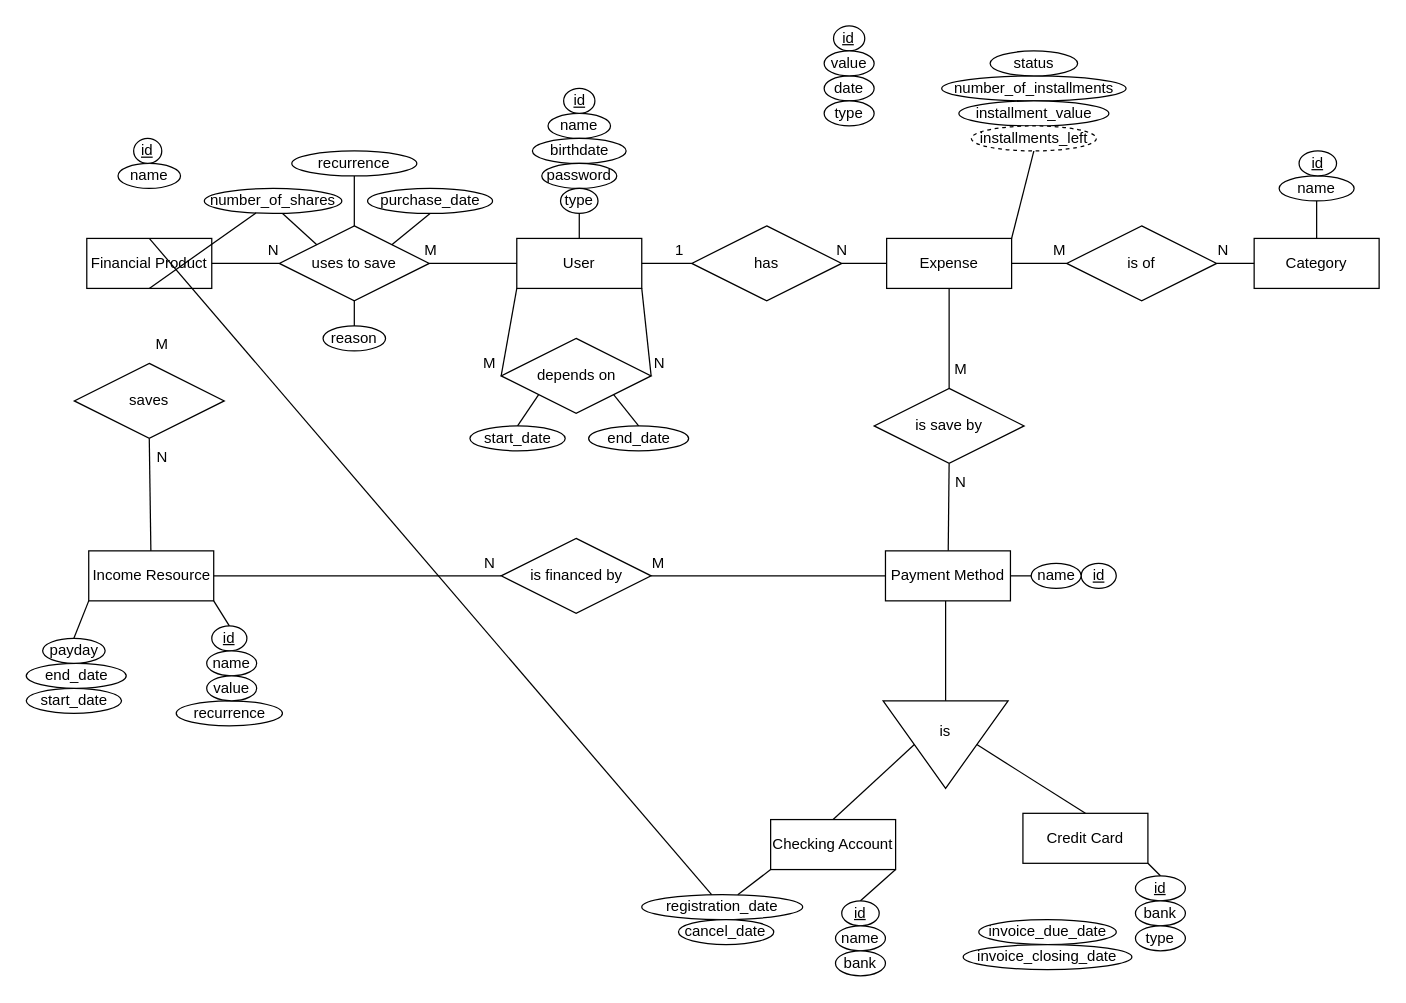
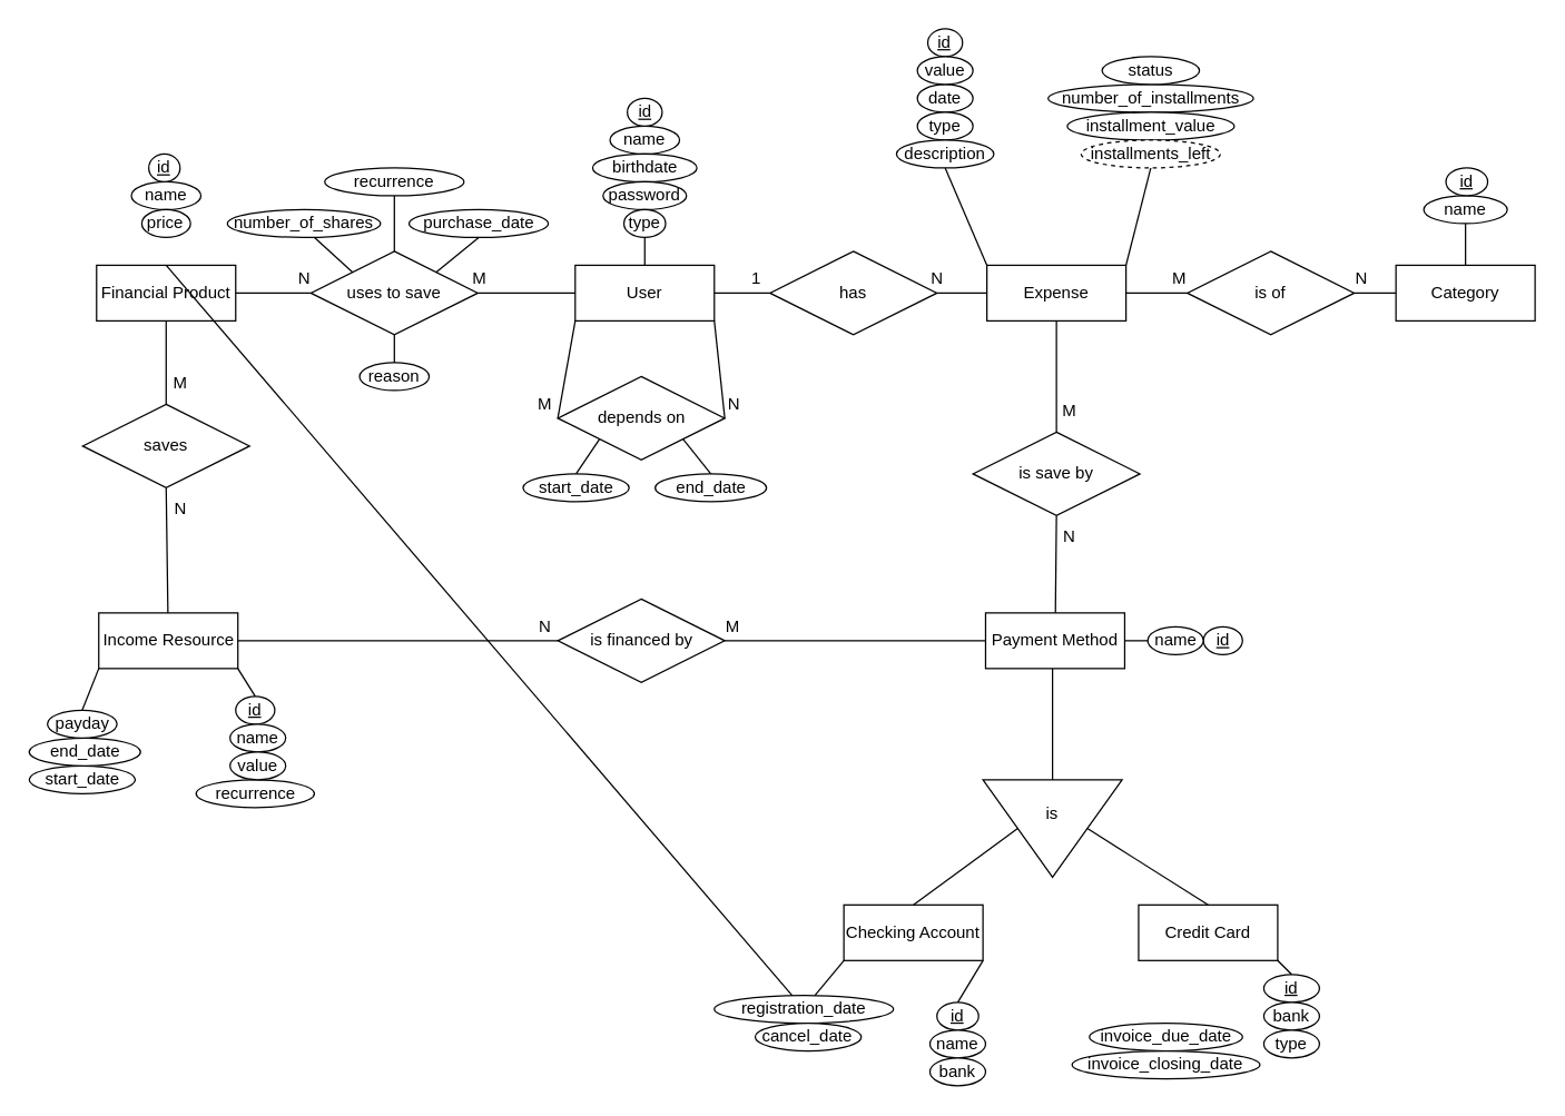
+ <mxCell id="7" value="description" style="ellipse;whiteSpace=wrap;html=1;align=center;" vertex="1" parent="1"><mxGeometry x="643.94" y="100" width="70" height="20" as="geometry" /></mxCell>
+ <mxCell id="16" value="" style="endArrow=none;html=1;rounded=0;exitX=0.5;exitY=1;exitDx=0;exitDy=0;entryX=0;entryY=0;entryDx=0;entryDy=0;" edge="1" parent="1" source="7" target="2"><mxGeometry relative="1" as="geometry"><mxPoint x="723" y="260" as="sourcePoint" /><mxPoint x="883" y="260" as="targetPoint" /></mxGeometry></mxCell>
+ <mxCell id="76" value="price" style="ellipse;whiteSpace=wrap;html=1;align=center;" vertex="1" parent="1"><mxGeometry x="101.44" y="150" width="35" height="20" as="geometry" /></mxCell>
- <mxCell id="99" value="" style="endArrow=none;html=1;rounded=0;exitX=0.5;exitY=1;exitDx=0;exitDy=0;" edge="1" parent="1" source="72" target="94"><mxGeometry relative="1" as="geometry"><mxPoint x="83" y="330" as="sourcePoint" /><mxPoint x="243" y="330" as="targetPoint" /></mxGeometry></mxCell>
+ <mxCell id="99" value="" style="endArrow=none;html=1;rounded=0;exitX=0.5;exitY=1;exitDx=0;exitDy=0;entryX=0.5;entryY=0;entryDx=0;entryDy=0;" edge="1" parent="1" source="72" target="98"><mxGeometry relative="1" as="geometry"><mxPoint x="83" y="330" as="sourcePoint" /><mxPoint x="243" y="330" as="targetPoint" /></mxGeometry></mxCell>
- <mxCell id="40" value="Checking Account" style="whiteSpace=wrap;html=1;align=center;" vertex="1" parent="1"><mxGeometry x="616.12" y="655" width="100" height="40" as="geometry" /></mxCell>
+ <mxCell id="40" value="Checking Account" style="whiteSpace=wrap;html=1;align=center;" vertex="1" parent="1"><mxGeometry x="606.12" y="650" width="100" height="40" as="geometry" /></mxCell>
